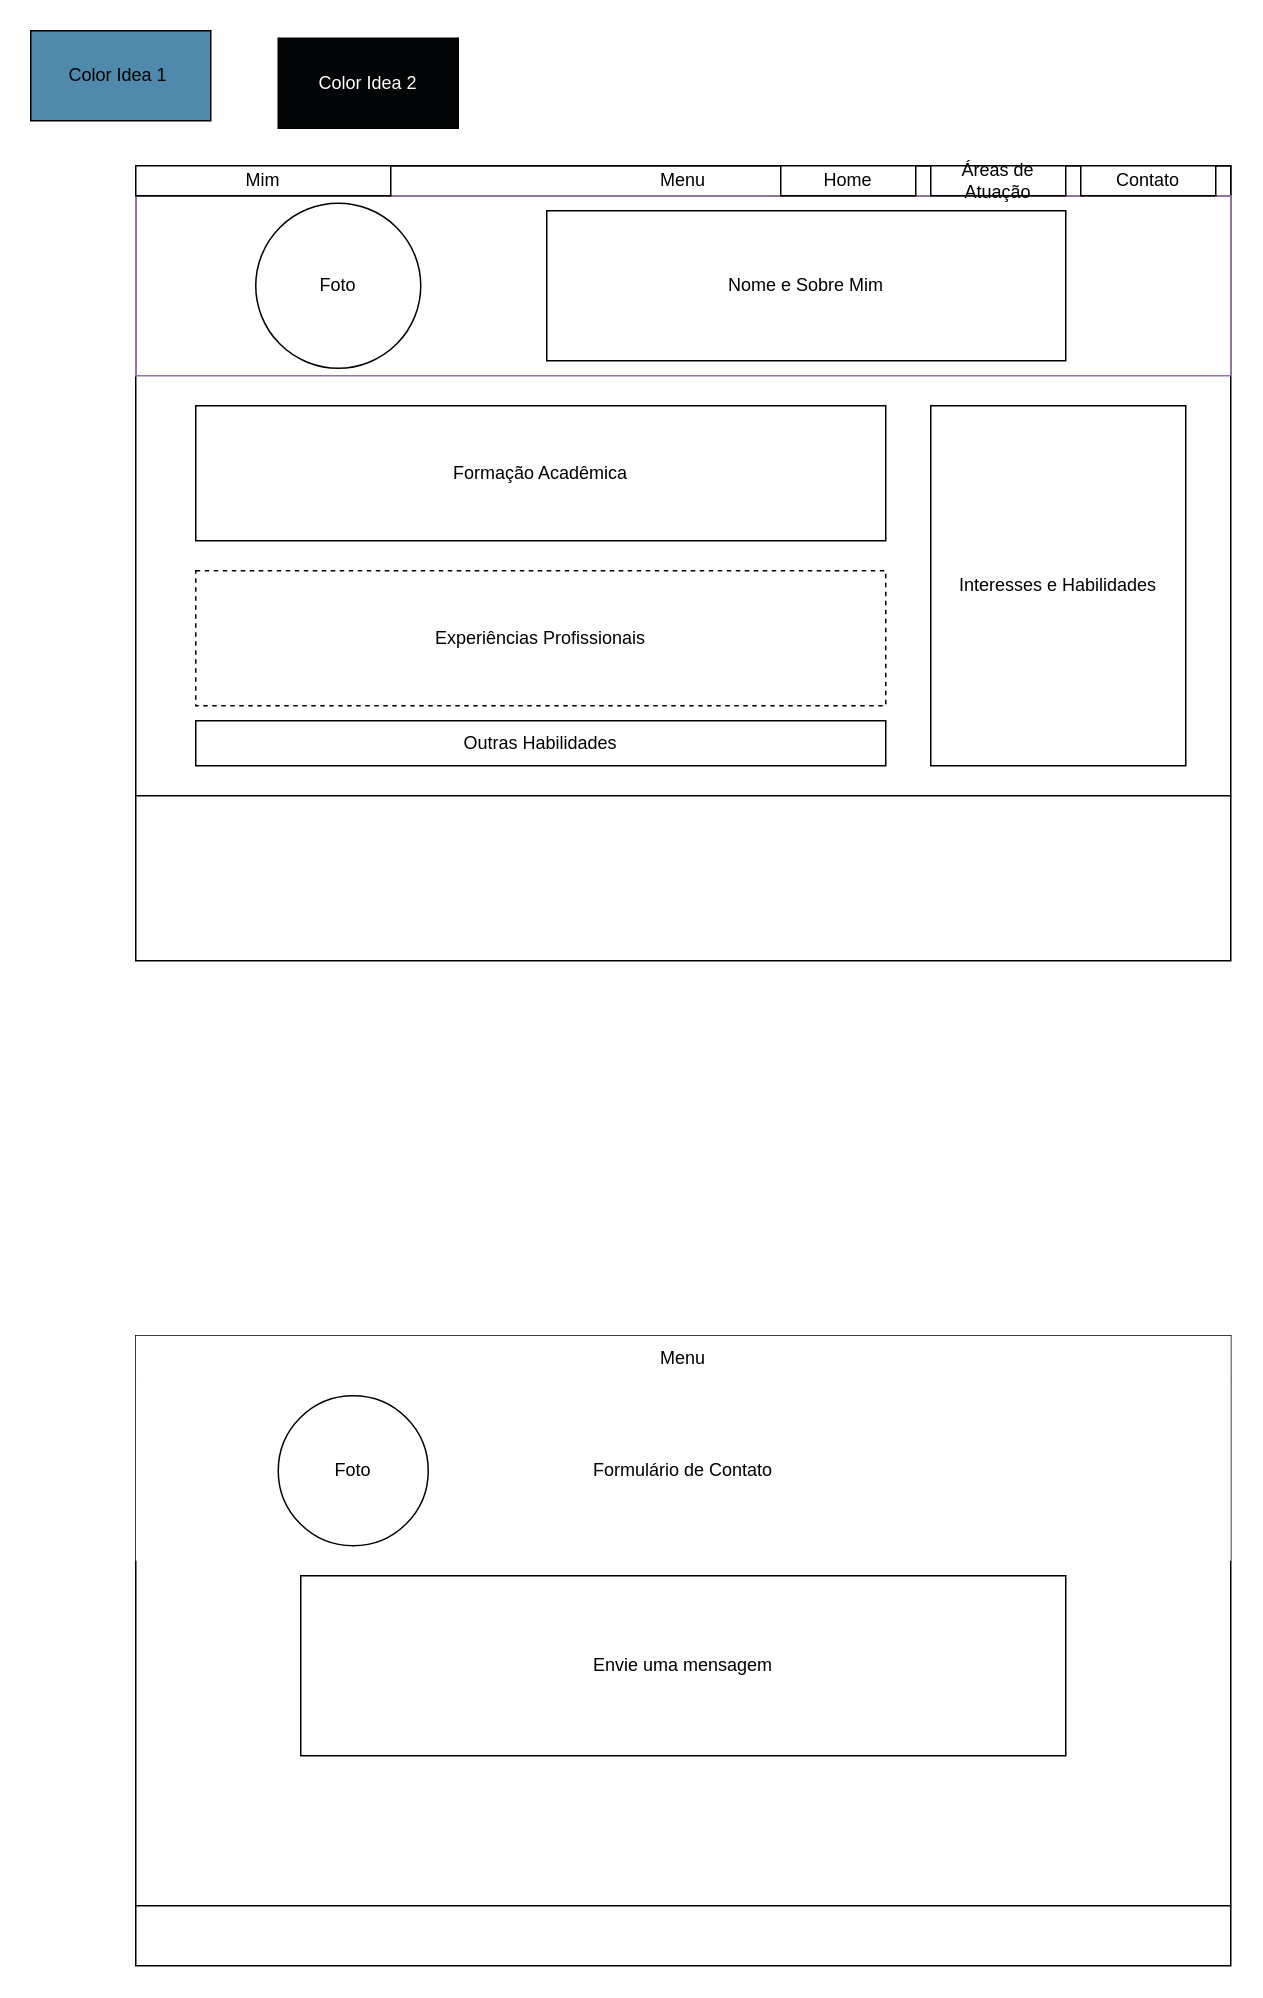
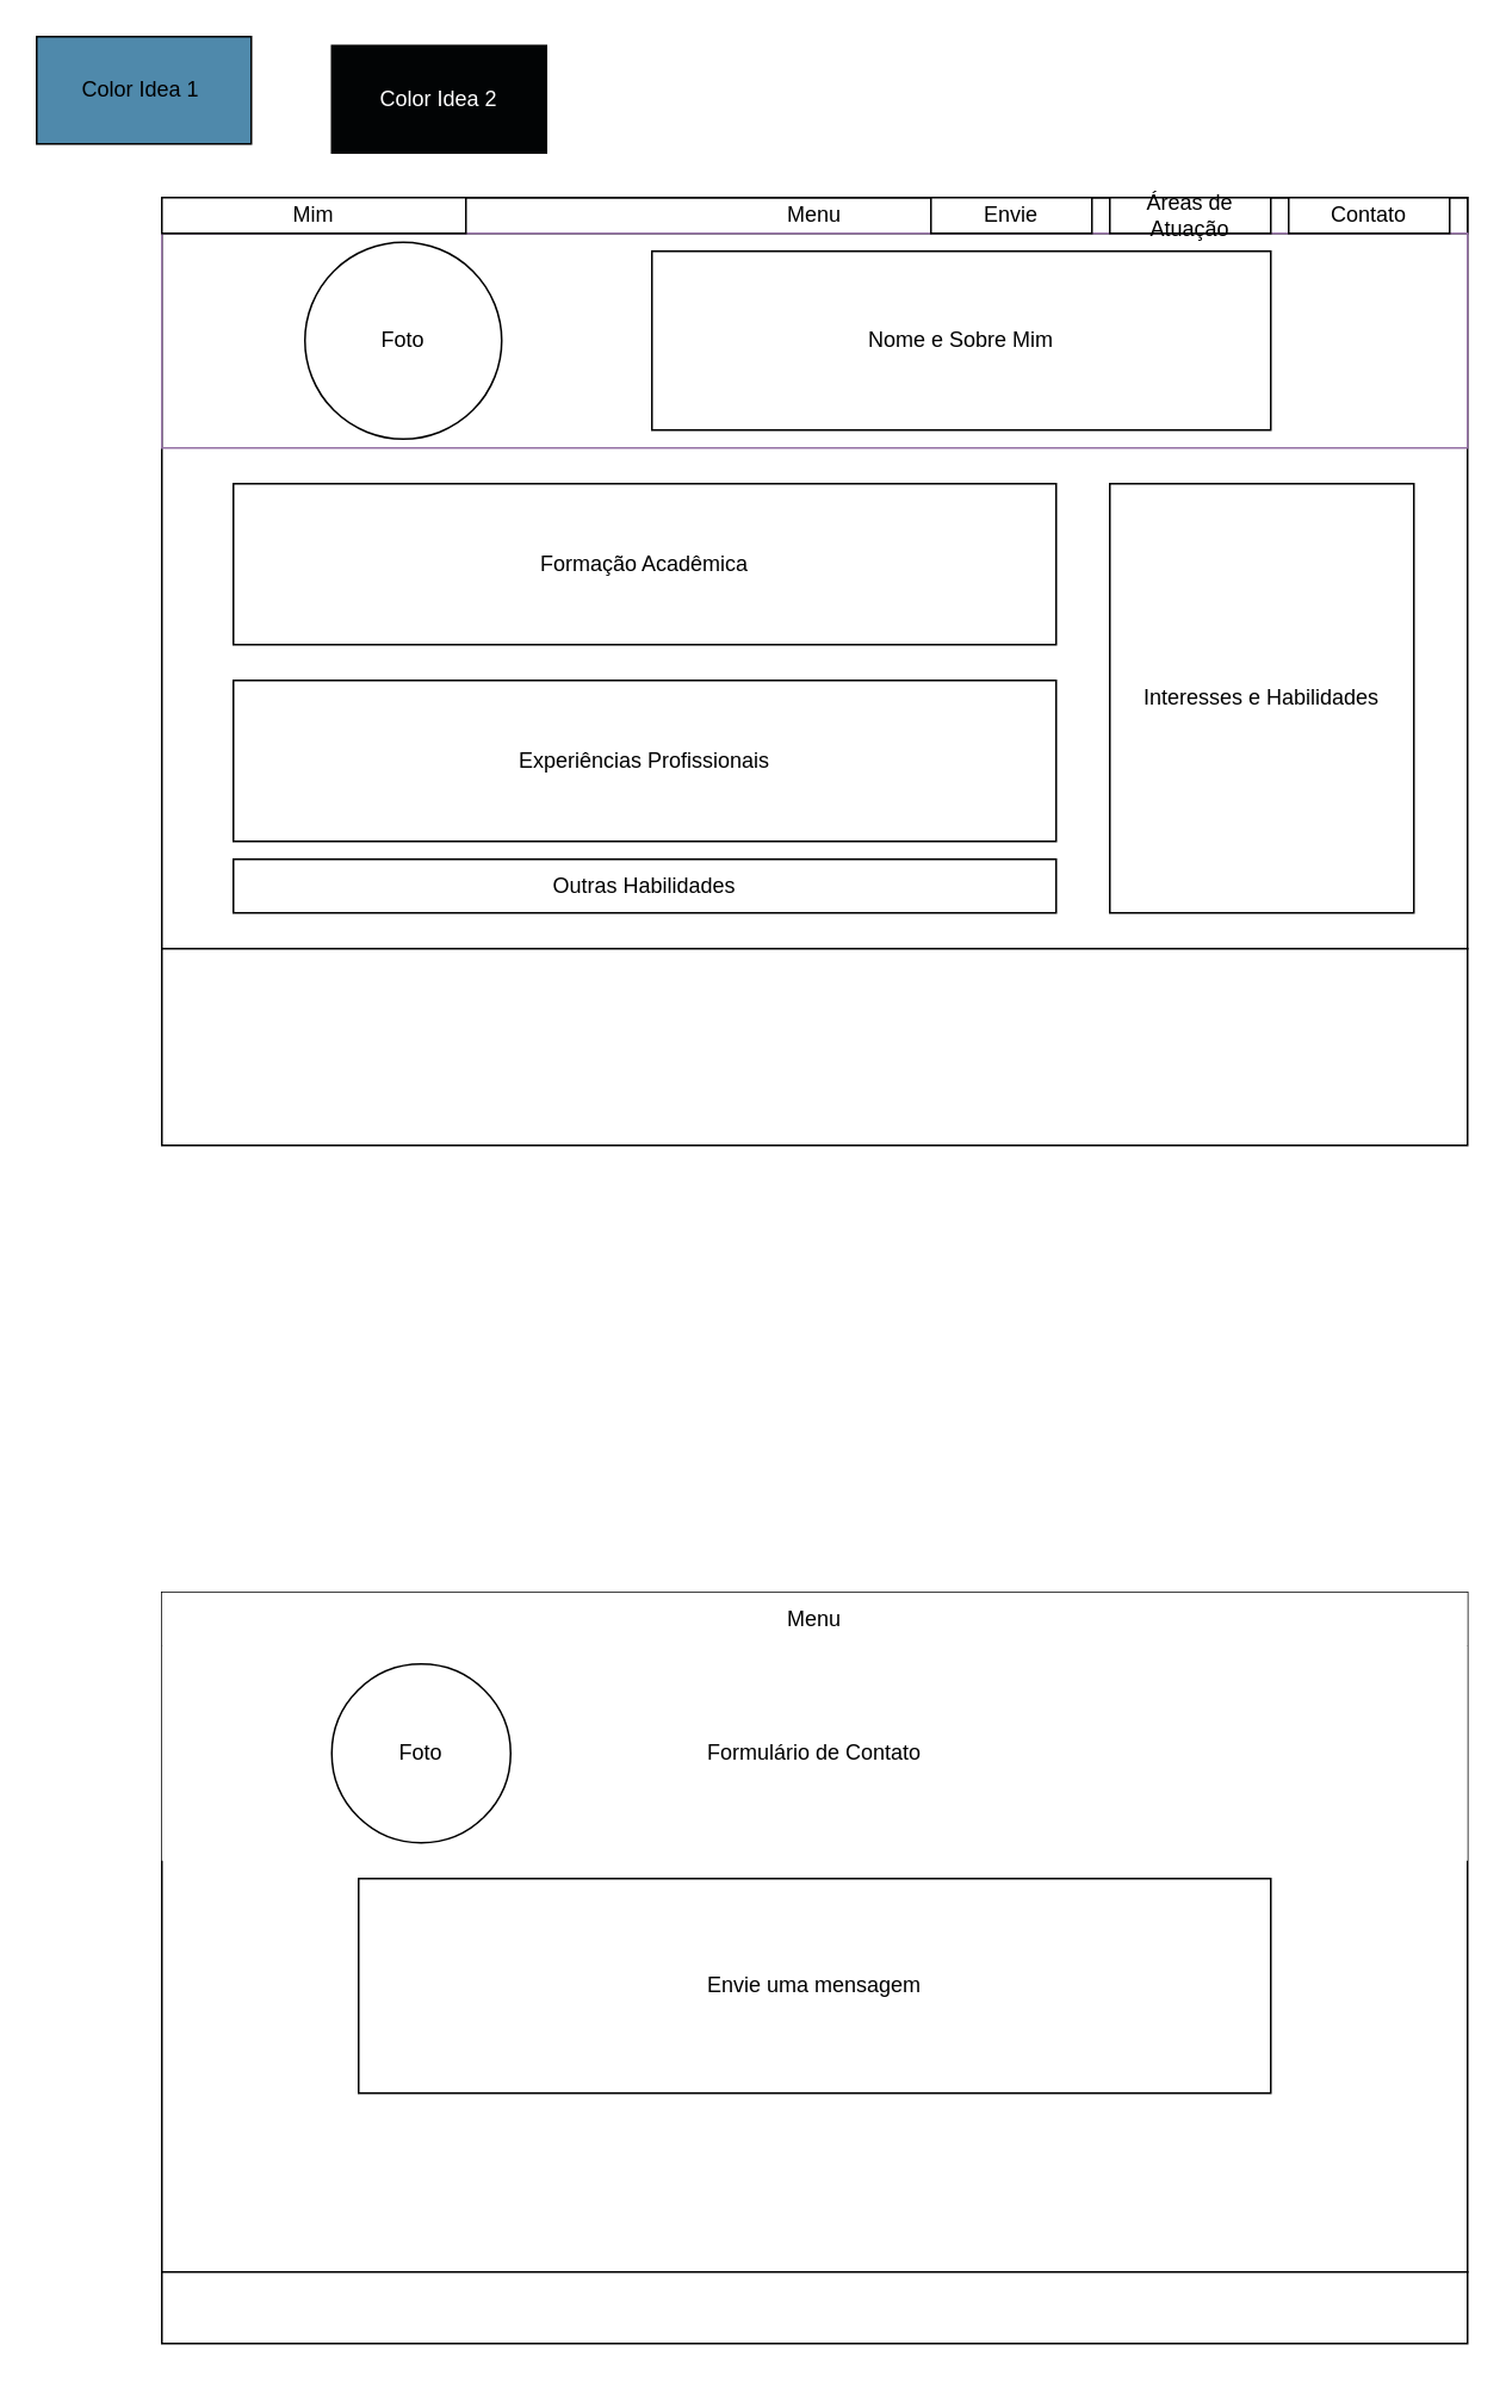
- <mxCell id="20" value="Home" style="rounded=0;whiteSpace=wrap;html=1;" parent="1" vertex="1"><mxGeometry x="520" y="110" width="90" height="20" as="geometry" /></mxCell>
+ <mxCell id="20" value="Envie" style="rounded=0;whiteSpace=wrap;html=1;" parent="1" vertex="1"><mxGeometry x="520" y="110" width="90" height="20" as="geometry" /></mxCell>
- <mxCell id="8" value="Experiências Profissionais" style="rounded=0;whiteSpace=wrap;html=1;dashed=1;" parent="1" vertex="1"><mxGeometry x="130" y="380" width="460" height="90" as="geometry" /></mxCell>
+ <mxCell id="8" value="Experiências Profissionais" style="rounded=0;whiteSpace=wrap;html=1;" parent="1" vertex="1"><mxGeometry x="130" y="380" width="460" height="90" as="geometry" /></mxCell>
